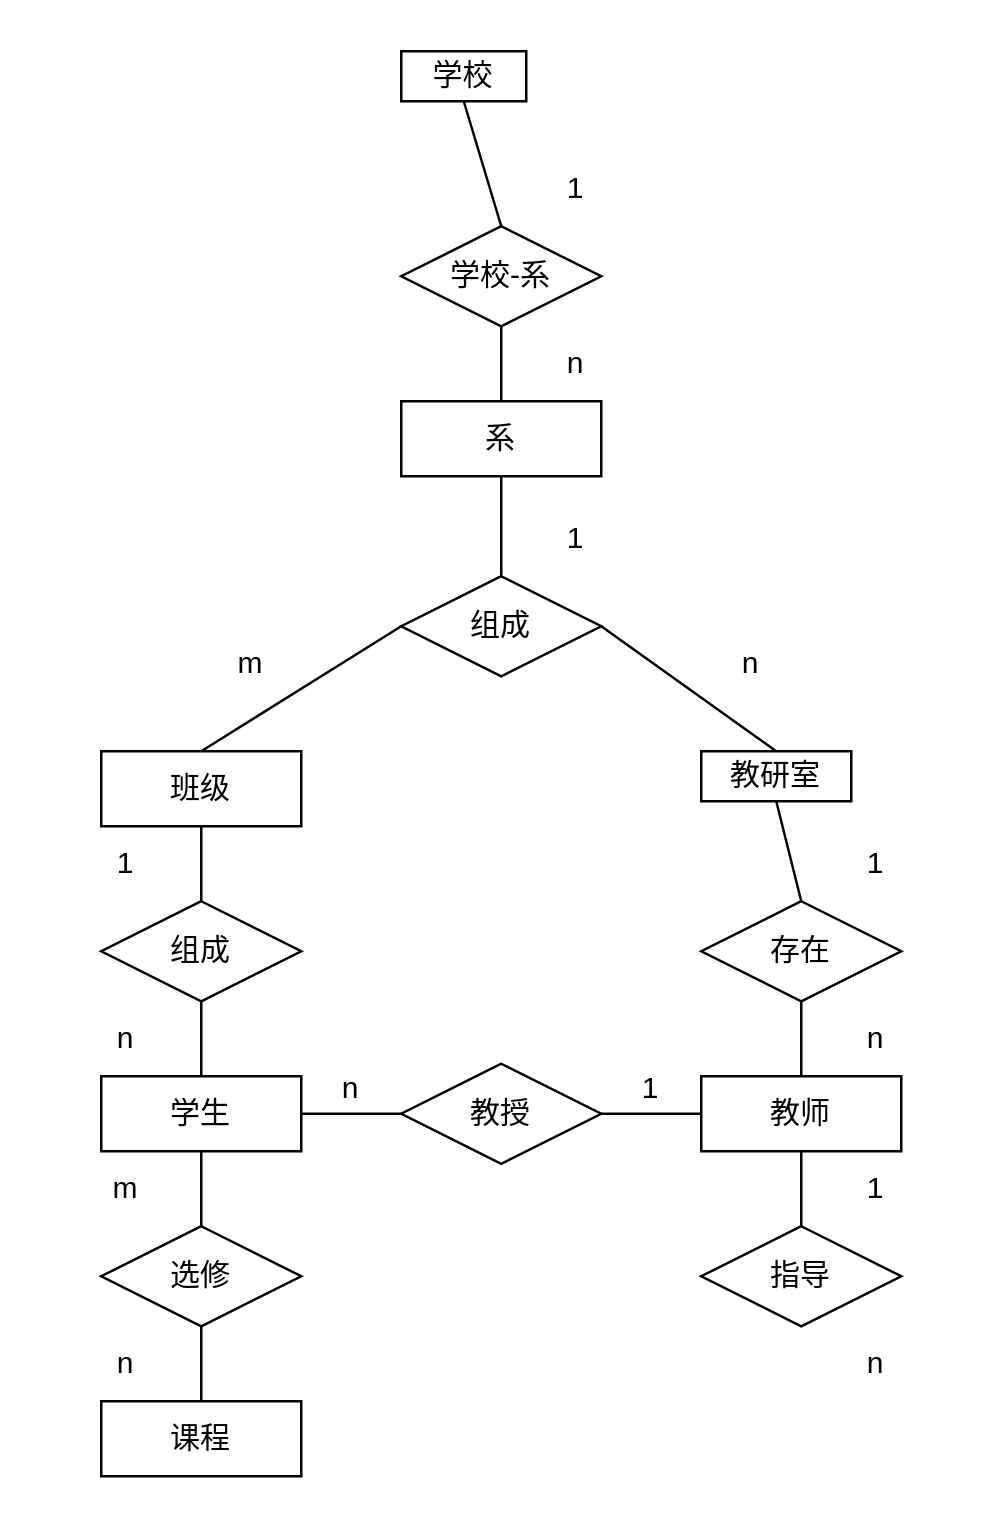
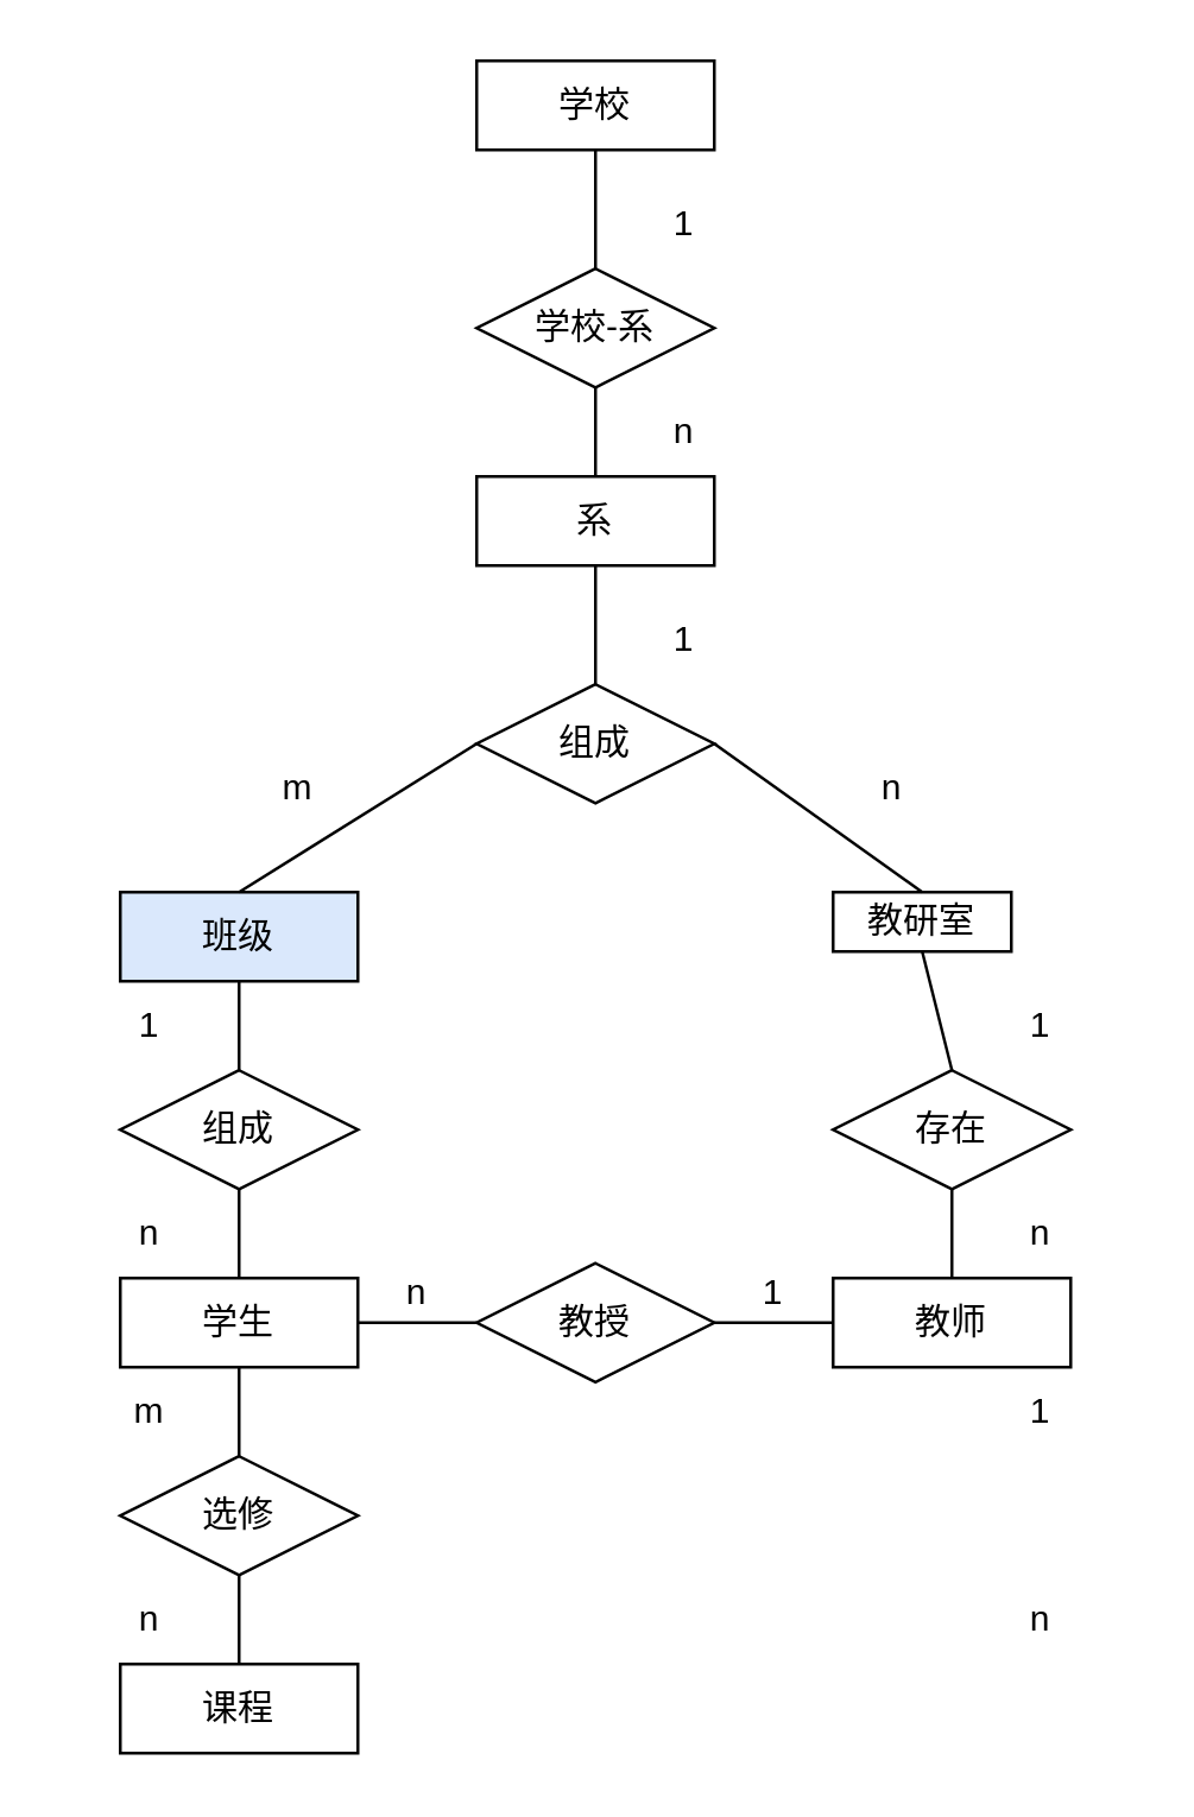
- <mxCell id="6" value="学校" style="rounded=0;whiteSpace=wrap;html=1;" vertex="1" parent="1"><mxGeometry x="160" y="20" width="50" height="20" as="geometry" /></mxCell>
+ <mxCell id="6" value="学校" style="rounded=0;whiteSpace=wrap;html=1;" vertex="1" parent="1"><mxGeometry x="160" y="20" width="80" height="30" as="geometry" /></mxCell>
- <mxCell id="3" value="班级" style="rounded=0;whiteSpace=wrap;html=1;" vertex="1" parent="1"><mxGeometry x="40" y="300" width="80" height="30" as="geometry" /></mxCell>
+ <mxCell id="3" value="班级" style="rounded=0;whiteSpace=wrap;html=1;fillColor=#dae8fc;" vertex="1" parent="1"><mxGeometry x="40" y="300" width="80" height="30" as="geometry" /></mxCell>
- <mxCell id="36" value="" style="endArrow=none;html=1;rounded=0;entryX=0.5;entryY=1;entryDx=0;entryDy=0;exitX=0.5;exitY=0;exitDx=0;exitDy=0;" edge="1" parent="1" source="23" target="5"><mxGeometry width="50" height="50" relative="1" as="geometry"><mxPoint x="210" y="330" as="sourcePoint" /><mxPoint x="260" y="280" as="targetPoint" /></mxGeometry></mxCell>
- <mxCell id="23" value="指导" style="rhombus;whiteSpace=wrap;html=1;" vertex="1" parent="1"><mxGeometry x="280" y="490" width="80" height="40" as="geometry" /></mxCell>
